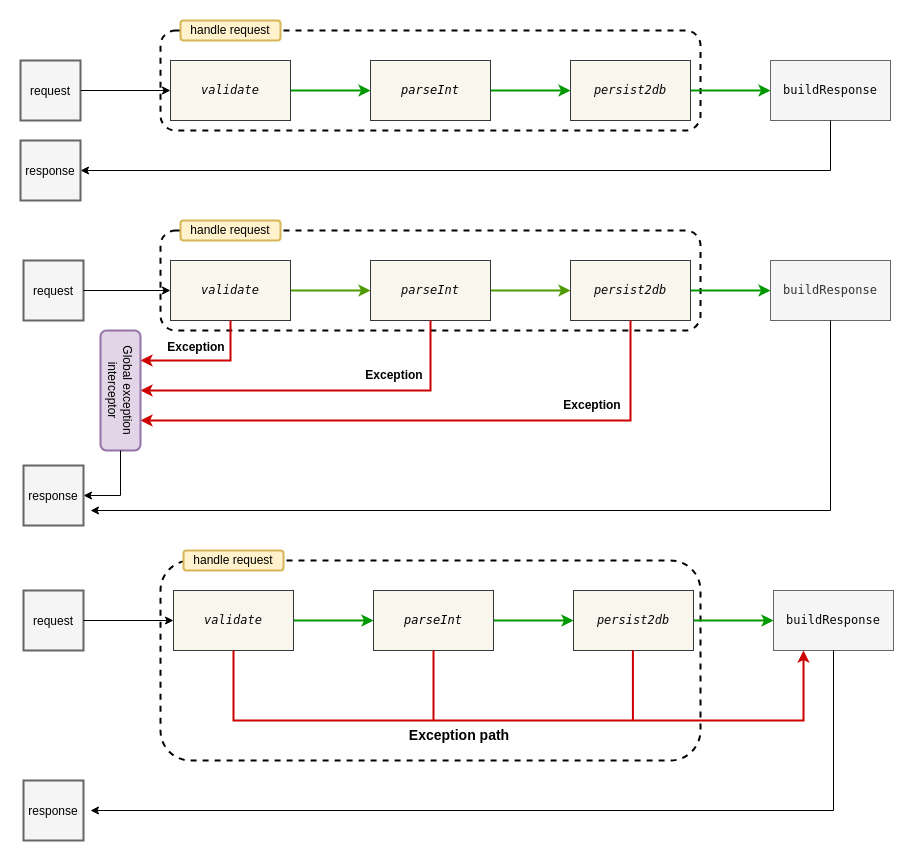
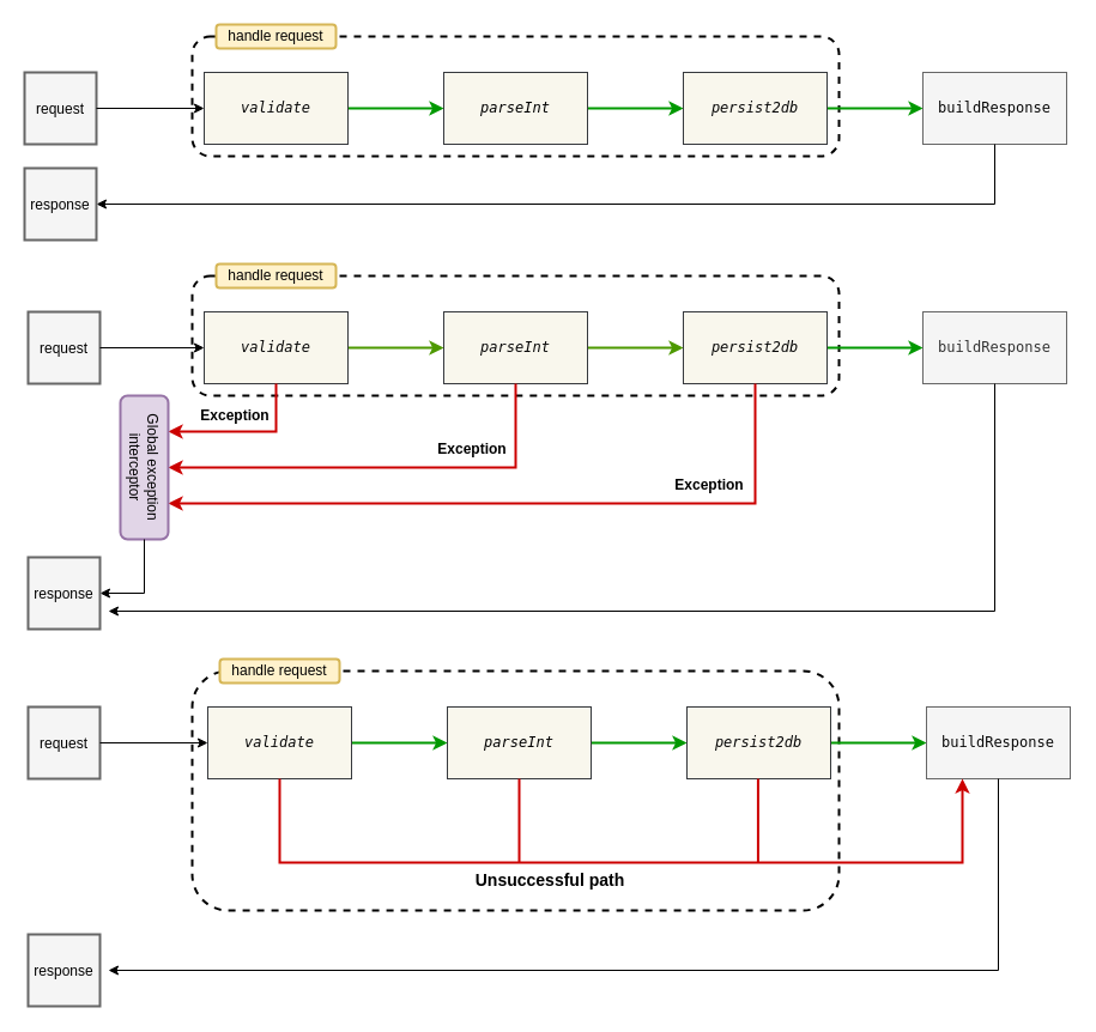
- <mxCell id="49" value="&lt;font color=&quot;#000000&quot; style=&quot;font-size: 14px&quot;&gt;&lt;b&gt;Exception path&lt;/b&gt;&lt;/font&gt;" style="text;html=1;strokeColor=none;fillColor=none;align=center;verticalAlign=middle;whiteSpace=wrap;rounded=0;labelBackgroundColor=none;fontSize=12;fontColor=#990000;" vertex="1" parent="1"><mxGeometry x="376.5" y="720" width="163.5" height="30" as="geometry" /></mxCell>
+ <mxCell id="49" value="&lt;font color=&quot;#000000&quot; style=&quot;font-size: 14px&quot;&gt;&lt;b&gt;Unsuccessful path&lt;/b&gt;&lt;/font&gt;" style="text;html=1;strokeColor=none;fillColor=none;align=center;verticalAlign=middle;whiteSpace=wrap;rounded=0;labelBackgroundColor=none;fontSize=12;fontColor=#990000;" vertex="1" parent="1"><mxGeometry x="376.5" y="720" width="163.5" height="30" as="geometry" /></mxCell>
